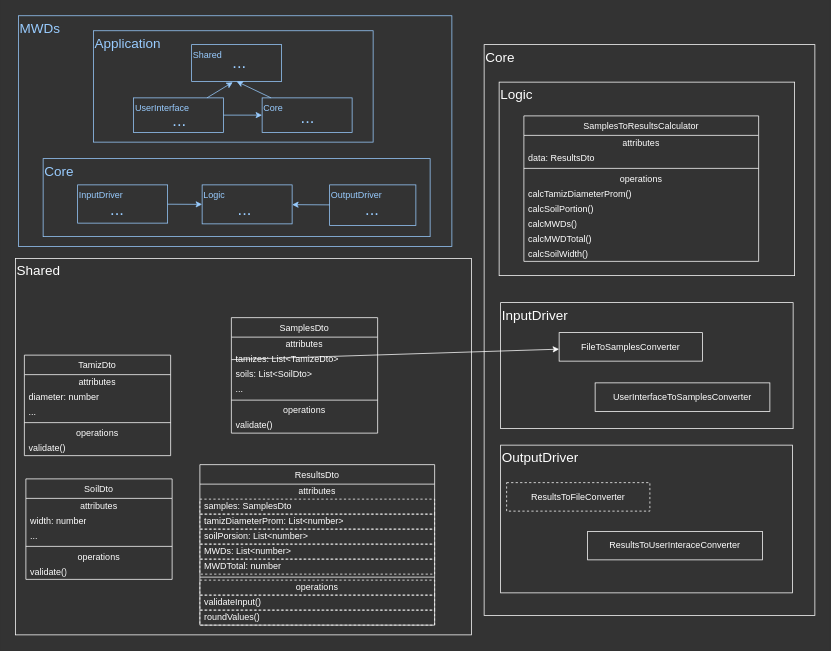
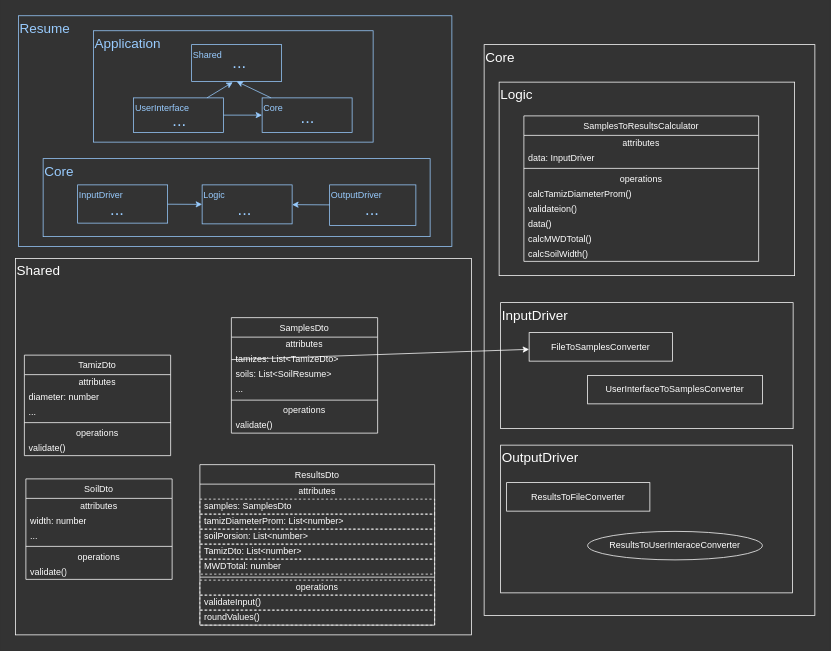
- <mxCell id="4" value="MWDs" style="rounded=0;whiteSpace=wrap;fillColor=none;strokeColor=#99CCFF;fontColor=#99CCFF;align=left;verticalAlign=top;fontSize=18;movable=1;resizable=1;rotatable=1;deletable=1;editable=1;locked=0;connectable=1;" parent="1" vertex="1"><mxGeometry x="24" y="20.5" width="578" height="307.5" as="geometry" /></mxCell>
+ <mxCell id="4" value="Resume" style="rounded=0;whiteSpace=wrap;fillColor=none;strokeColor=#99CCFF;fontColor=#99CCFF;align=left;verticalAlign=top;fontSize=18;movable=1;resizable=1;rotatable=1;deletable=1;editable=1;locked=0;connectable=1;" parent="1" vertex="1"><mxGeometry x="24" y="20.5" width="578" height="307.5" as="geometry" /></mxCell>
- <mxCell id="61" value="data:&amp;nbsp;&lt;span style=&quot;color: rgb(255, 255, 255); text-align: center;&quot;&gt;ResultsDto&lt;/span&gt;" style="text;html=1;strokeColor=none;fillColor=none;align=left;verticalAlign=middle;spacingLeft=4;spacingRight=4;overflow=hidden;rotatable=1;points=[[0,0.5],[1,0.5]];portConstraint=eastwest;whiteSpace=wrap;fontColor=#FFFFFF;movable=1;resizable=1;deletable=1;editable=1;locked=0;connectable=1;" parent="59" vertex="1"><mxGeometry y="46" width="313" height="20" as="geometry" /></mxCell>
+ <mxCell id="61" value="data:&amp;nbsp;&lt;span style=&quot;color: rgb(255, 255, 255); text-align: center;&quot;&gt;InputDriver&lt;/span&gt;" style="text;html=1;strokeColor=none;fillColor=none;align=left;verticalAlign=middle;spacingLeft=4;spacingRight=4;overflow=hidden;rotatable=1;points=[[0,0.5],[1,0.5]];portConstraint=eastwest;whiteSpace=wrap;fontColor=#FFFFFF;movable=1;resizable=1;deletable=1;editable=1;locked=0;connectable=1;" parent="59" vertex="1"><mxGeometry y="46" width="313" height="20" as="geometry" /></mxCell>
- <mxCell id="65" value="&lt;span style=&quot;color: rgb(255, 255, 255);&quot;&gt;calcSoilPort&lt;/span&gt;&lt;span style=&quot;background-color: transparent;&quot;&gt;ion()&lt;/span&gt;" style="text;html=1;strokeColor=none;fillColor=none;align=left;verticalAlign=middle;spacingLeft=4;spacingRight=4;overflow=hidden;rotatable=1;points=[[0,0.5],[1,0.5]];portConstraint=eastwest;whiteSpace=wrap;fontColor=#FFFFFF;movable=1;resizable=1;deletable=1;editable=1;locked=0;connectable=1;" parent="59" vertex="1"><mxGeometry y="114" width="313" height="20" as="geometry" /></mxCell>
+ <mxCell id="65" value="&lt;span style=&quot;color: rgb(255, 255, 255);&quot;&gt;validate&lt;/span&gt;&lt;span style=&quot;background-color: transparent;&quot;&gt;ion()&lt;/span&gt;" style="text;html=1;strokeColor=none;fillColor=none;align=left;verticalAlign=middle;spacingLeft=4;spacingRight=4;overflow=hidden;rotatable=1;points=[[0,0.5],[1,0.5]];portConstraint=eastwest;whiteSpace=wrap;fontColor=#FFFFFF;movable=1;resizable=1;deletable=1;editable=1;locked=0;connectable=1;" parent="59" vertex="1"><mxGeometry y="114" width="313" height="20" as="geometry" /></mxCell>
- <mxCell id="66" value="&lt;span style=&quot;color: rgb(255, 255, 255); text-align: center;&quot;&gt;calcMWDs()&lt;/span&gt;" style="text;html=1;strokeColor=none;fillColor=none;align=left;verticalAlign=middle;spacingLeft=4;spacingRight=4;overflow=hidden;rotatable=1;points=[[0,0.5],[1,0.5]];portConstraint=eastwest;whiteSpace=wrap;fontColor=#FFFFFF;movable=1;resizable=1;deletable=1;editable=1;locked=0;connectable=1;" parent="59" vertex="1"><mxGeometry y="134" width="313" height="20" as="geometry" /></mxCell>
+ <mxCell id="66" value="&lt;span style=&quot;color: rgb(255, 255, 255); text-align: center;&quot;&gt;data()&lt;/span&gt;" style="text;html=1;strokeColor=none;fillColor=none;align=left;verticalAlign=middle;spacingLeft=4;spacingRight=4;overflow=hidden;rotatable=1;points=[[0,0.5],[1,0.5]];portConstraint=eastwest;whiteSpace=wrap;fontColor=#FFFFFF;movable=1;resizable=1;deletable=1;editable=1;locked=0;connectable=1;" parent="59" vertex="1"><mxGeometry y="134" width="313" height="20" as="geometry" /></mxCell>
- <mxCell id="46" value="&lt;span style=&quot;color: rgb(255, 255, 255);&quot;&gt;FileToSamplesConverter&lt;/span&gt;" style="rounded=0;whiteSpace=wrap;html=1;fillColor=none;strokeColor=#FFFFFF;fontColor=#FFFFFF;movable=1;resizable=1;rotatable=1;deletable=1;editable=1;locked=0;connectable=1;" parent="1" vertex="1"><mxGeometry x="745" y="443" width="191" height="38" as="geometry" /></mxCell>
+ <mxCell id="46" value="&lt;span style=&quot;color: rgb(255, 255, 255);&quot;&gt;FileToSamplesConverter&lt;/span&gt;" style="rounded=0;whiteSpace=wrap;html=1;fillColor=none;strokeColor=#FFFFFF;fontColor=#FFFFFF;movable=1;resizable=1;rotatable=1;deletable=1;editable=1;locked=0;connectable=1;" parent="1" vertex="1"><mxGeometry x="705" y="443" width="191" height="38" as="geometry" /></mxCell>
- <mxCell id="14" value="soils: List&amp;lt;&lt;span style=&quot;color: rgb(255, 255, 255);&quot;&gt;Soil&lt;span style=&quot;color: rgb(255, 255, 255); text-align: center;&quot;&gt;Dto&lt;/span&gt;&amp;gt;&lt;/span&gt;" style="text;html=1;strokeColor=none;fillColor=none;align=left;verticalAlign=middle;spacingLeft=4;spacingRight=4;overflow=hidden;rotatable=1;points=[[0,0.5],[1,0.5]];portConstraint=eastwest;fontColor=#FFFFFF;whiteSpace=wrap;movable=1;resizable=1;deletable=1;editable=1;locked=0;connectable=1;" parent="11" vertex="1"><mxGeometry y="66" width="195" height="20" as="geometry" /></mxCell>
+ <mxCell id="14" value="soils: List&amp;lt;&lt;span style=&quot;color: rgb(255, 255, 255);&quot;&gt;Soil&lt;span style=&quot;color: rgb(255, 255, 255); text-align: center;&quot;&gt;Resume&lt;/span&gt;&amp;gt;&lt;/span&gt;" style="text;html=1;strokeColor=none;fillColor=none;align=left;verticalAlign=middle;spacingLeft=4;spacingRight=4;overflow=hidden;rotatable=1;points=[[0,0.5],[1,0.5]];portConstraint=eastwest;fontColor=#FFFFFF;whiteSpace=wrap;movable=1;resizable=1;deletable=1;editable=1;locked=0;connectable=1;" parent="11" vertex="1"><mxGeometry y="66" width="195" height="20" as="geometry" /></mxCell>
- <mxCell id="47" value="&lt;span style=&quot;color: rgb(255, 255, 255);&quot;&gt;UserInterfaceToSamplesConverter&lt;/span&gt;" style="rounded=0;whiteSpace=wrap;html=1;fillColor=none;strokeColor=#FFFFFF;fontColor=#FFFFFF;movable=1;resizable=1;rotatable=1;deletable=1;editable=1;locked=0;connectable=1;" parent="1" vertex="1"><mxGeometry x="793" y="510" width="233" height="38" as="geometry" /></mxCell>
+ <mxCell id="47" value="&lt;span style=&quot;color: rgb(255, 255, 255);&quot;&gt;UserInterfaceToSamplesConverter&lt;/span&gt;" style="rounded=0;whiteSpace=wrap;html=1;fillColor=none;strokeColor=#FFFFFF;fontColor=#FFFFFF;movable=1;resizable=1;rotatable=1;deletable=1;editable=1;locked=0;connectable=1;" parent="1" vertex="1"><mxGeometry x="783" y="500" width="233" height="38" as="geometry" /></mxCell>
- <mxCell id="49" value="&lt;span style=&quot;color: rgb(255, 255, 255);&quot;&gt;&lt;span style=&quot;color: rgb(255, 255, 255);&quot;&gt;Results&lt;/span&gt;ToFileConverter&lt;/span&gt;" style="rounded=0;whiteSpace=wrap;html=1;fillColor=none;strokeColor=#FFFFFF;fontColor=#FFFFFF;movable=1;resizable=1;rotatable=1;deletable=1;editable=1;locked=0;connectable=1;dashed=1;" parent="1" vertex="1"><mxGeometry x="675" y="643" width="191" height="38" as="geometry" /></mxCell>
+ <mxCell id="49" value="&lt;span style=&quot;color: rgb(255, 255, 255);&quot;&gt;&lt;span style=&quot;color: rgb(255, 255, 255);&quot;&gt;Results&lt;/span&gt;ToFileConverter&lt;/span&gt;" style="rounded=0;whiteSpace=wrap;html=1;fillColor=none;strokeColor=#FFFFFF;fontColor=#FFFFFF;movable=1;resizable=1;rotatable=1;deletable=1;editable=1;locked=0;connectable=1;" parent="1" vertex="1"><mxGeometry x="675" y="643" width="191" height="38" as="geometry" /></mxCell>
- <mxCell id="50" value="&lt;span style=&quot;color: rgb(255, 255, 255);&quot;&gt;Results&lt;/span&gt;&lt;span style=&quot;color: rgb(255, 255, 255);&quot;&gt;ToUserInteraceConverter&lt;/span&gt;" style="rounded=0;whiteSpace=wrap;html=1;fillColor=none;strokeColor=#FFFFFF;fontColor=#FFFFFF;movable=1;resizable=1;rotatable=1;deletable=1;editable=1;locked=0;connectable=1;" parent="1" vertex="1"><mxGeometry x="783" y="708" width="233" height="38" as="geometry" /></mxCell>
+ <mxCell id="50" value="&lt;span style=&quot;color: rgb(255, 255, 255);&quot;&gt;Results&lt;/span&gt;&lt;span style=&quot;color: rgb(255, 255, 255);&quot;&gt;ToUserInteraceConverter&lt;/span&gt;" style="ellipse;whiteSpace=wrap;html=1;fillColor=none;strokeColor=#FFFFFF;fontColor=#FFFFFF;movable=1;resizable=1;rotatable=1;deletable=1;editable=1;locked=0;connectable=1;" parent="1" vertex="1"><mxGeometry x="783" y="708" width="233" height="38" as="geometry" /></mxCell>
- <mxCell id="38" value="&lt;span style=&quot;color: rgb(255, 255, 255); text-align: center;&quot;&gt;MWDs: List&amp;lt;number&amp;gt;&lt;/span&gt;" style="text;html=1;strokeColor=#FFFFFF;fillColor=none;align=left;verticalAlign=middle;spacingLeft=4;spacingRight=4;overflow=hidden;rotatable=1;points=[[0,0.5],[1,0.5]];portConstraint=eastwest;whiteSpace=wrap;fontColor=#FFFFFF;movable=1;resizable=1;deletable=1;editable=1;locked=0;connectable=1;dashed=1;" parent="33" vertex="1"><mxGeometry y="106" width="313" height="20" as="geometry" /></mxCell>
+ <mxCell id="38" value="&lt;span style=&quot;color: rgb(255, 255, 255); text-align: center;&quot;&gt;TamizDto: List&amp;lt;number&amp;gt;&lt;/span&gt;" style="text;html=1;strokeColor=#FFFFFF;fillColor=none;align=left;verticalAlign=middle;spacingLeft=4;spacingRight=4;overflow=hidden;rotatable=1;points=[[0,0.5],[1,0.5]];portConstraint=eastwest;whiteSpace=wrap;fontColor=#FFFFFF;movable=1;resizable=1;deletable=1;editable=1;locked=0;connectable=1;dashed=1;" parent="33" vertex="1"><mxGeometry y="106" width="313" height="20" as="geometry" /></mxCell>
